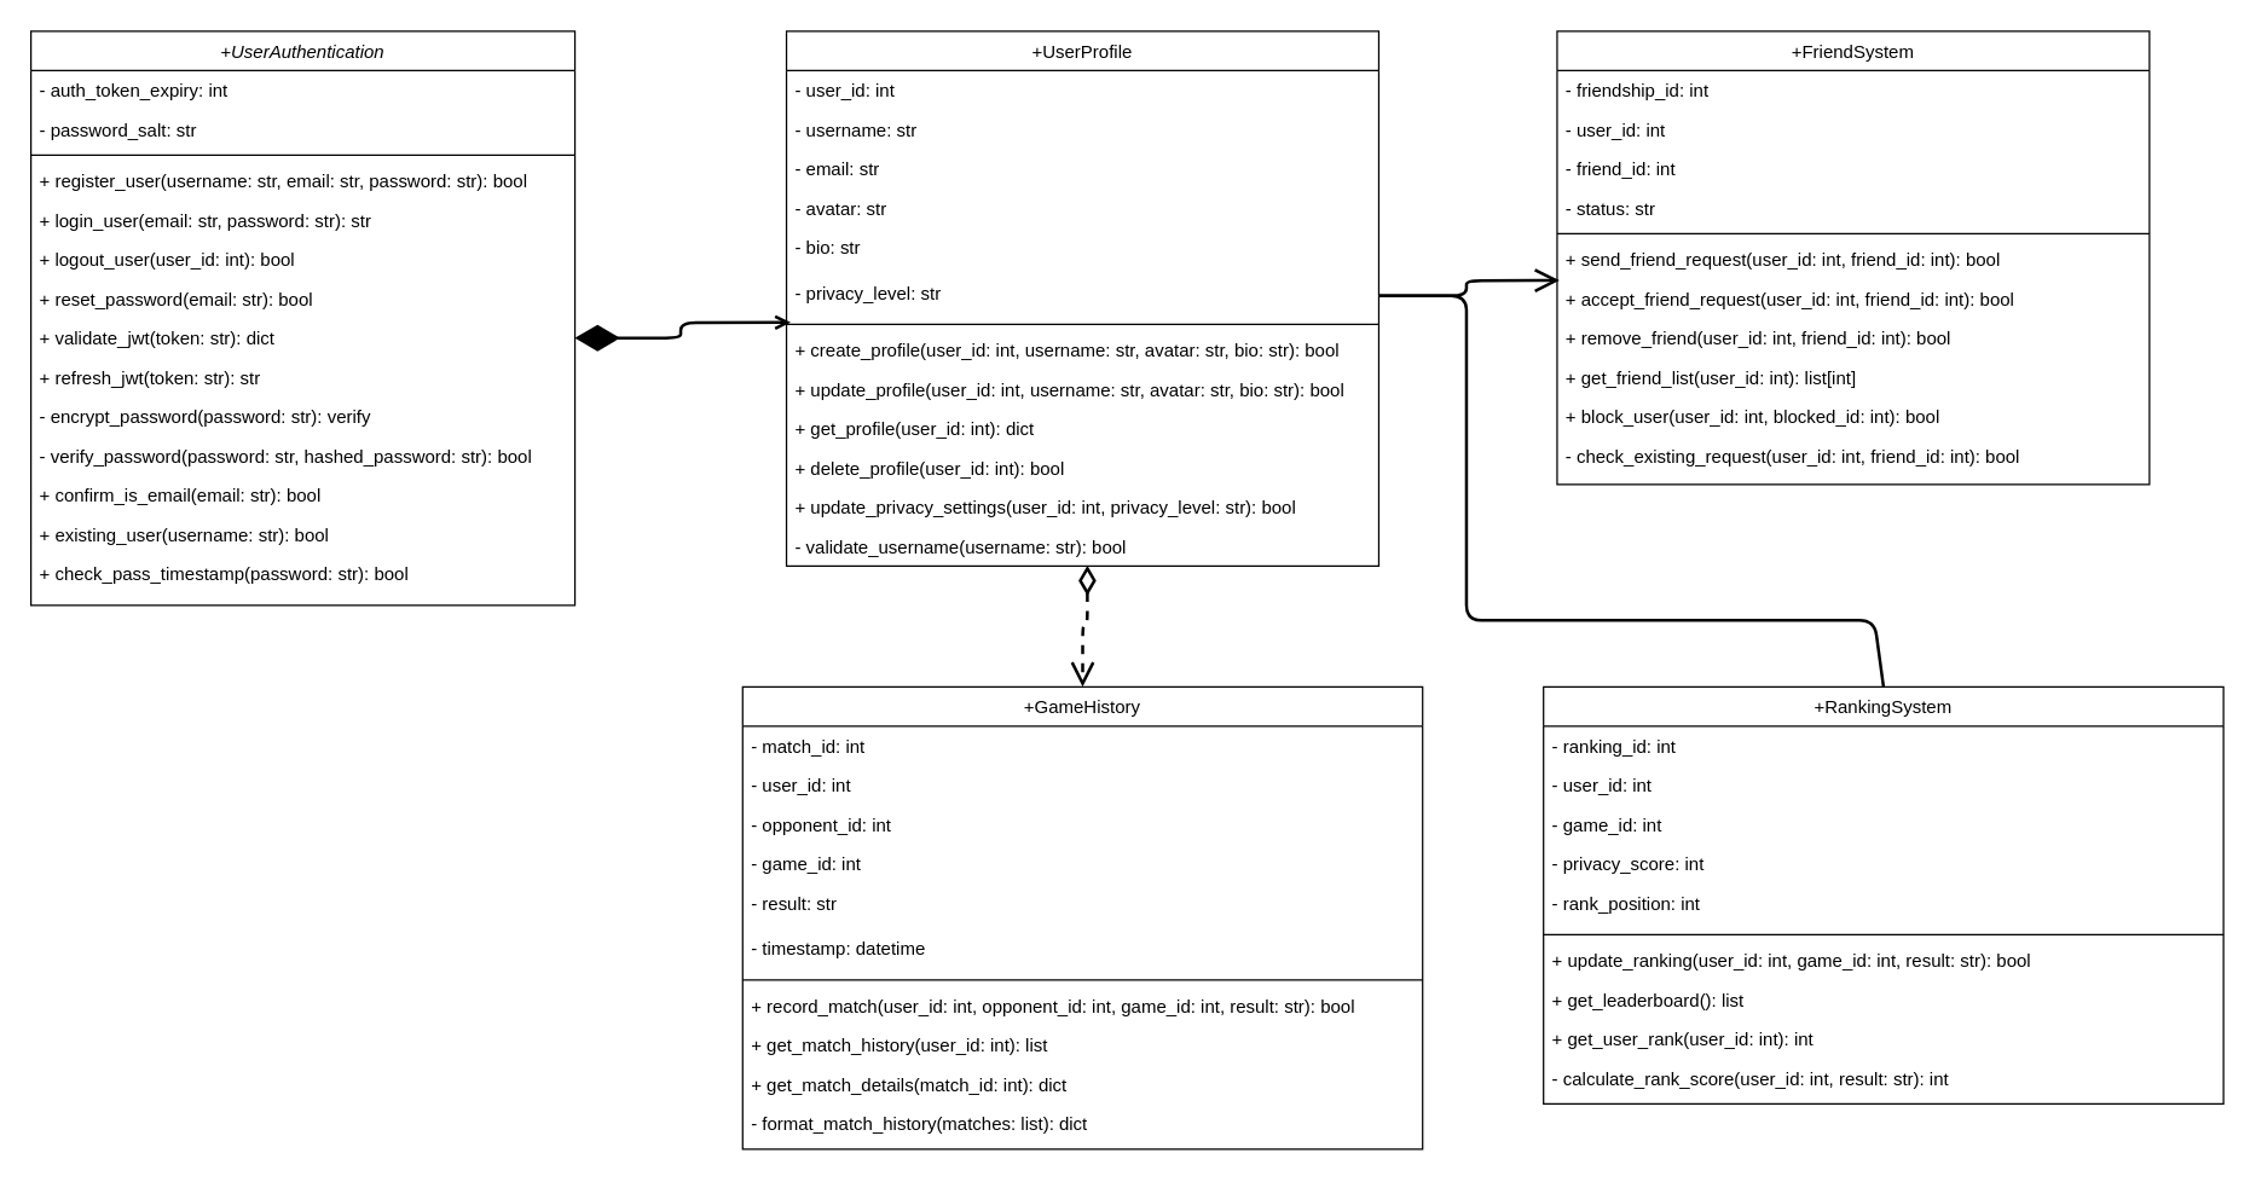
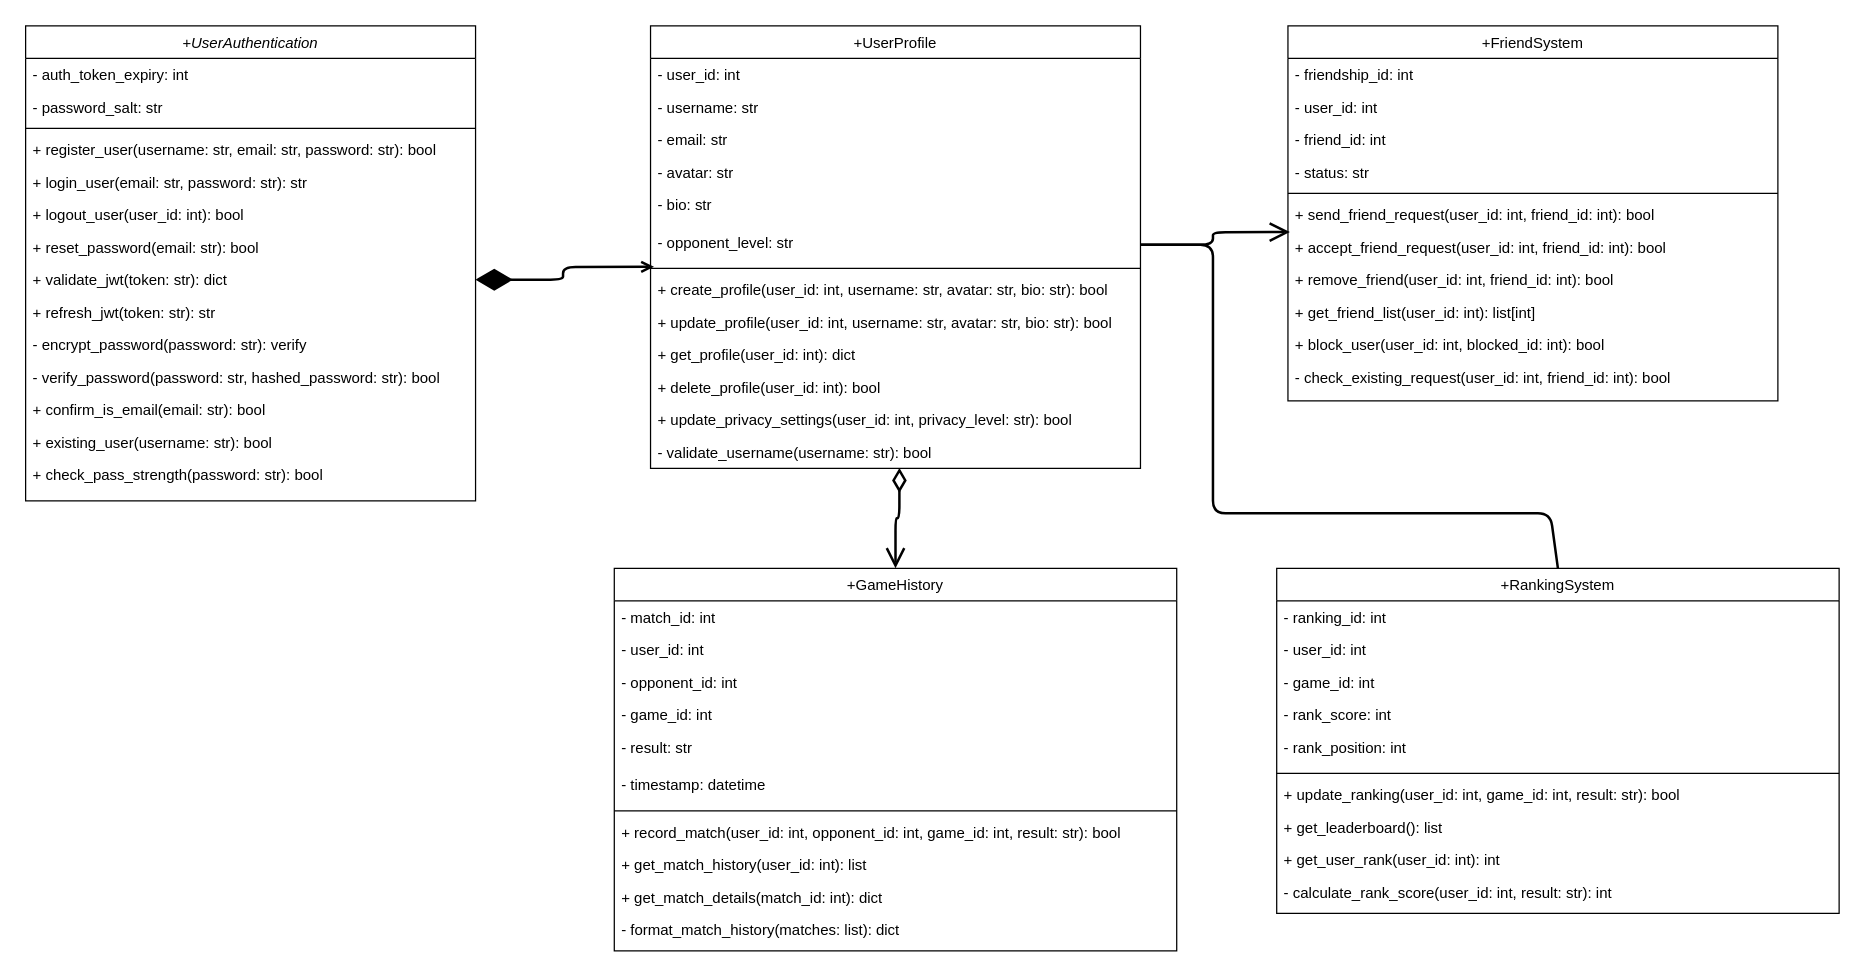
- <mxCell id="23" value="- privacy_level: str" style="text;align=left;verticalAlign=top;spacingLeft=4;spacingRight=4;overflow=hidden;rotatable=0;points=[[0,0.5],[1,0.5]];portConstraint=eastwest;rounded=0;shadow=0;html=0;" vertex="1" parent="17"><mxGeometry y="160" width="392" height="30" as="geometry" /></mxCell>
+ <mxCell id="23" value="- opponent_level: str" style="text;align=left;verticalAlign=top;spacingLeft=4;spacingRight=4;overflow=hidden;rotatable=0;points=[[0,0.5],[1,0.5]];portConstraint=eastwest;rounded=0;shadow=0;html=0;" vertex="1" parent="17"><mxGeometry y="160" width="392" height="30" as="geometry" /></mxCell>
- <mxCell id="16" value="+ check_pass_timestamp(password: str): bool" style="text;align=left;verticalAlign=top;spacingLeft=4;spacingRight=4;overflow=hidden;rotatable=0;points=[[0,0.5],[1,0.5]];portConstraint=eastwest;" vertex="1" parent="2"><mxGeometry y="346" width="360" height="26" as="geometry" /></mxCell>
+ <mxCell id="16" value="+ check_pass_strength(password: str): bool" style="text;align=left;verticalAlign=top;spacingLeft=4;spacingRight=4;overflow=hidden;rotatable=0;points=[[0,0.5],[1,0.5]];portConstraint=eastwest;" vertex="1" parent="2"><mxGeometry y="346" width="360" height="26" as="geometry" /></mxCell>
- <mxCell id="69" value="" style="endArrow=open;html=1;endSize=12;startArrow=diamondThin;startSize=14;startFill=0;edgeStyle=orthogonalEdgeStyle;align=left;verticalAlign=bottom;rounded=1;strokeWidth=2;exitX=0.508;exitY=0.987;exitDx=0;exitDy=0;exitPerimeter=0;entryX=0.5;entryY=0;entryDx=0;entryDy=0;curved=0;dashed=1;" edge="1" parent="1" source="30" target="45"><mxGeometry x="-1" y="3" relative="1" as="geometry"><mxPoint x="680" y="420" as="sourcePoint" /><mxPoint x="840" y="420" as="targetPoint" /></mxGeometry></mxCell>
+ <mxCell id="69" value="" style="endArrow=open;html=1;endSize=12;startArrow=diamondThin;startSize=14;startFill=0;edgeStyle=orthogonalEdgeStyle;align=left;verticalAlign=bottom;rounded=1;strokeWidth=2;exitX=0.508;exitY=0.987;exitDx=0;exitDy=0;exitPerimeter=0;entryX=0.5;entryY=0;entryDx=0;entryDy=0;curved=0;" edge="1" parent="1" source="30" target="45"><mxGeometry x="-1" y="3" relative="1" as="geometry"><mxPoint x="680" y="420" as="sourcePoint" /><mxPoint x="840" y="420" as="targetPoint" /></mxGeometry></mxCell>
- <mxCell id="61" value="- privacy_score: int" style="text;align=left;verticalAlign=top;spacingLeft=4;spacingRight=4;overflow=hidden;rotatable=0;points=[[0,0.5],[1,0.5]];portConstraint=eastwest;rounded=0;shadow=0;html=0;" vertex="1" parent="57"><mxGeometry y="104" width="450" height="26" as="geometry" /></mxCell>
+ <mxCell id="61" value="- rank_score: int" style="text;align=left;verticalAlign=top;spacingLeft=4;spacingRight=4;overflow=hidden;rotatable=0;points=[[0,0.5],[1,0.5]];portConstraint=eastwest;rounded=0;shadow=0;html=0;" vertex="1" parent="57"><mxGeometry y="104" width="450" height="26" as="geometry" /></mxCell>
